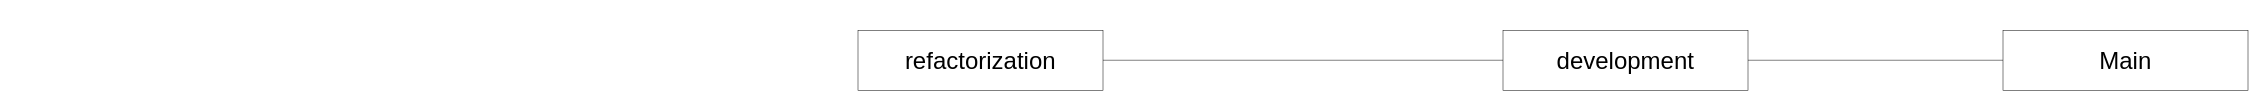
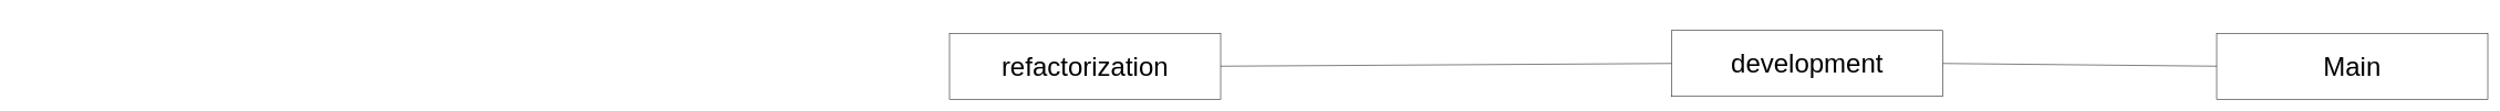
- <mxCell id="4" value="&lt;font style=&quot;font-size: 48px;&quot;&gt;development&lt;br&gt;&lt;/font&gt;" style="rounded=0;whiteSpace=wrap;html=1;" parent="1" vertex="1"><mxGeometry x="3005" y="60" width="490" height="120" as="geometry" /></mxCell>
+ <mxCell id="4" value="&lt;font style=&quot;font-size: 48px;&quot;&gt;development&lt;br&gt;&lt;/font&gt;" style="rounded=0;whiteSpace=wrap;html=1;" parent="1" vertex="1"><mxGeometry x="3020" y="55" width="490" height="120" as="geometry" /></mxCell>
